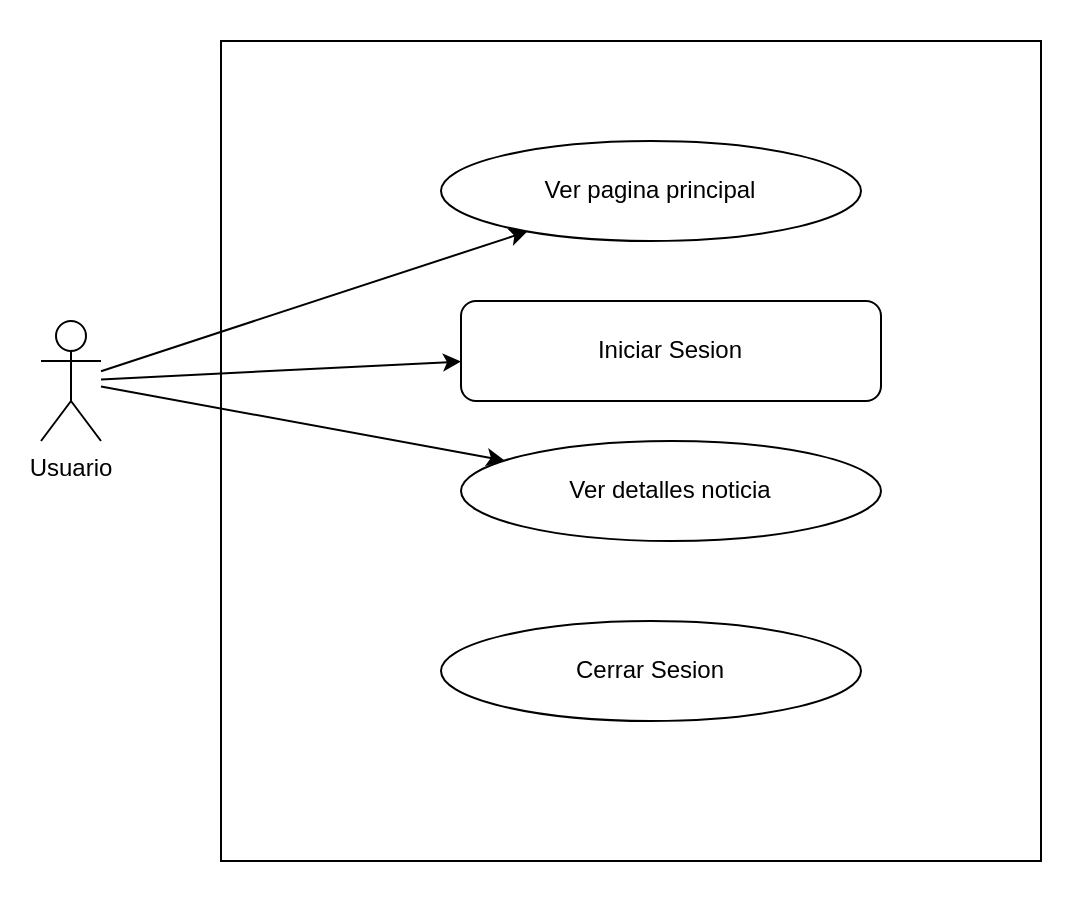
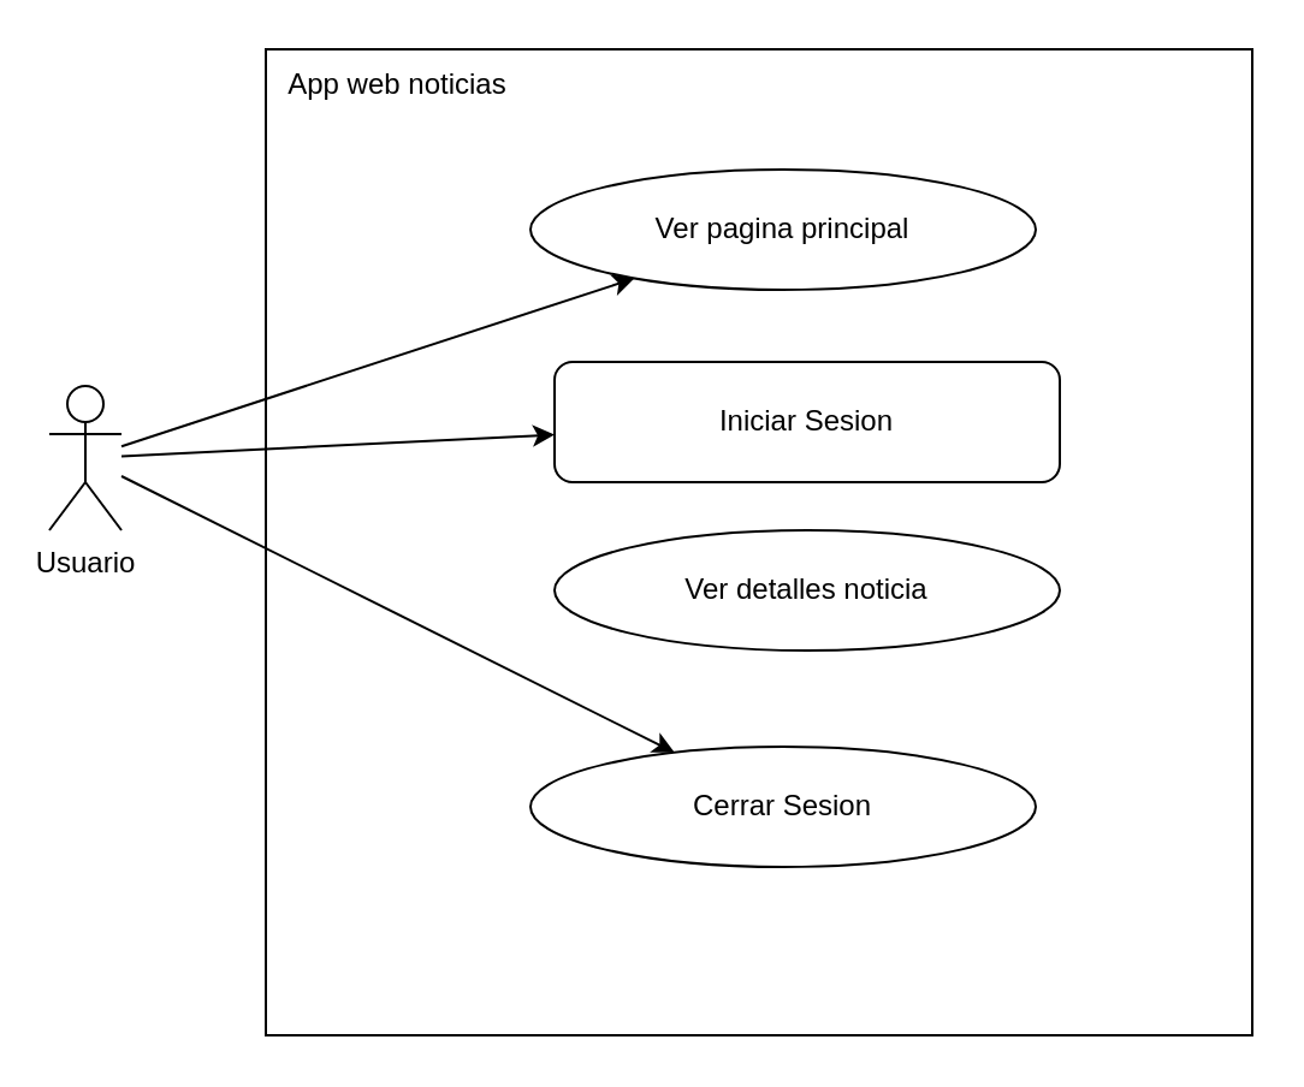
+ <mxCell id="11" value="App web noticias" style="text;html=1;align=center;verticalAlign=middle;whiteSpace=wrap;rounded=0;" vertex="1" parent="1"><mxGeometry x="110" y="20" width="110" height="30" as="geometry" /></mxCell>
- <mxCell id="5" style="rounded=0;orthogonalLoop=1;jettySize=auto;html=1;" edge="1" parent="1" source="6" target="8"><mxGeometry relative="1" as="geometry" /></mxCell>
+ <mxCell id="5" style="rounded=0;orthogonalLoop=1;jettySize=auto;html=1;" edge="1" parent="1" source="6" target="10"><mxGeometry relative="1" as="geometry" /></mxCell>
